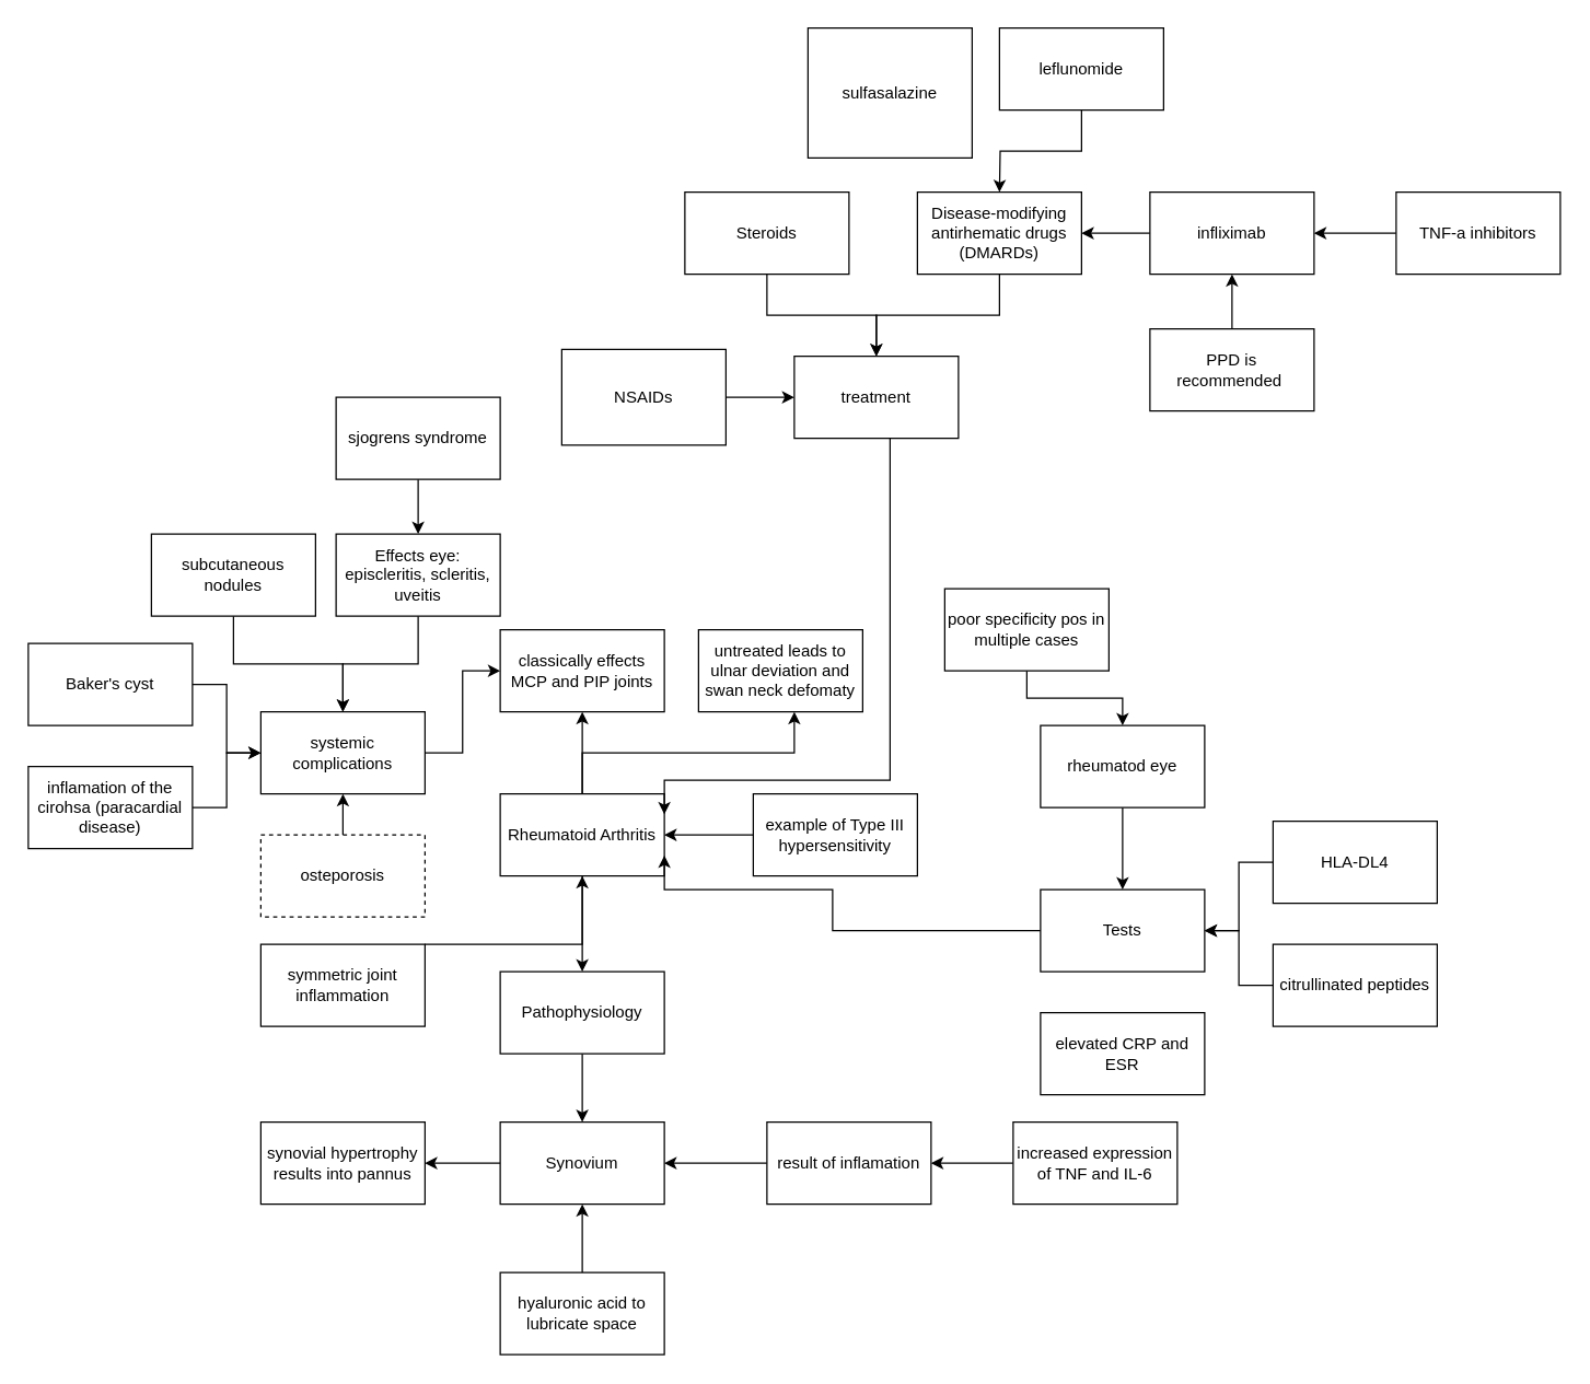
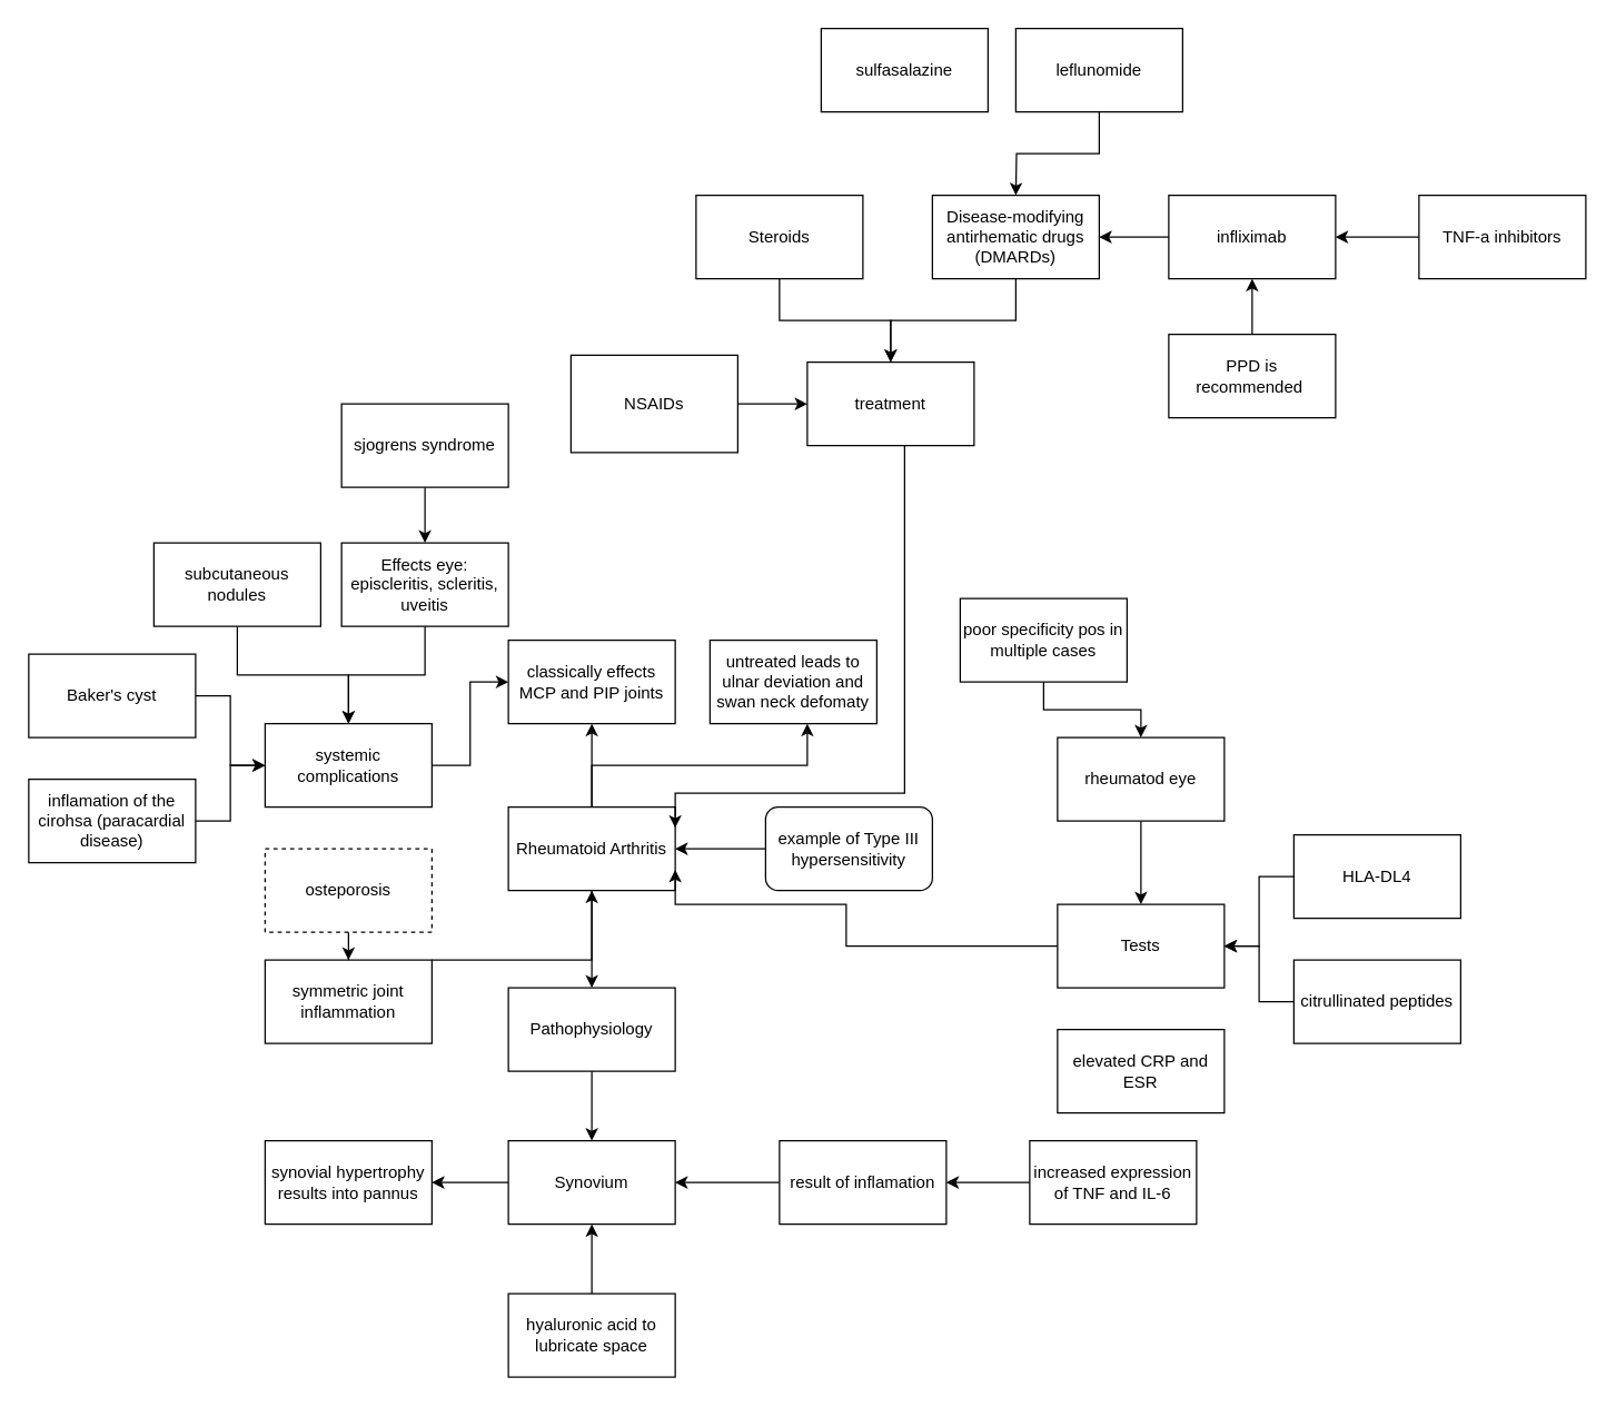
- <mxCell id="56" value="sulfasalazine" style="rounded=0;whiteSpace=wrap;html=1;" vertex="1" parent="1"><mxGeometry x="590" y="20" width="120" height="95" as="geometry" /></mxCell>
+ <mxCell id="56" value="sulfasalazine" style="rounded=0;whiteSpace=wrap;html=1;" vertex="1" parent="1"><mxGeometry x="590" y="20" width="120" height="60" as="geometry" /></mxCell>
- <mxCell id="35" value="" style="edgeStyle=orthogonalEdgeStyle;rounded=0;orthogonalLoop=1;jettySize=auto;html=1;" edge="1" parent="1" source="36" target="24"><mxGeometry relative="1" as="geometry" /></mxCell>
+ <mxCell id="35" value="" style="edgeStyle=orthogonalEdgeStyle;rounded=0;orthogonalLoop=1;jettySize=auto;html=1;" edge="1" parent="1" source="36" target="20"><mxGeometry relative="1" as="geometry" /></mxCell>
- <mxCell id="18" value="example of Type III hypersensitivity" style="rounded=0;whiteSpace=wrap;html=1;" vertex="1" parent="1"><mxGeometry x="550" y="580" width="120" height="60" as="geometry" /></mxCell>
+ <mxCell id="18" value="example of Type III hypersensitivity" style="whiteSpace=wrap;html=1;rounded=1;" vertex="1" parent="1"><mxGeometry x="550" y="580" width="120" height="60" as="geometry" /></mxCell>
